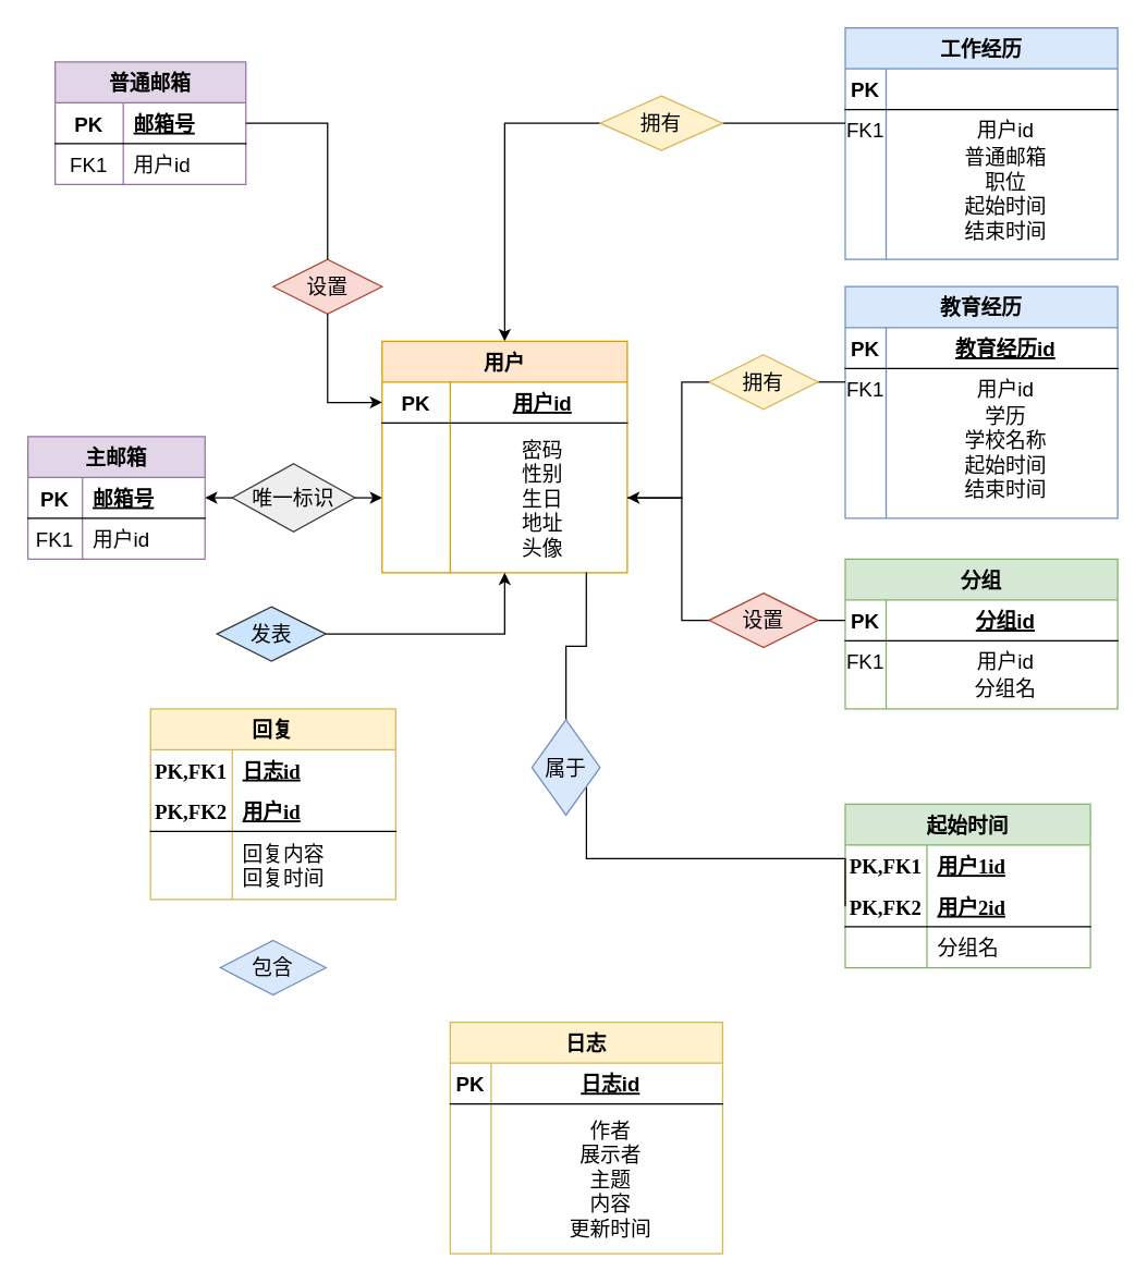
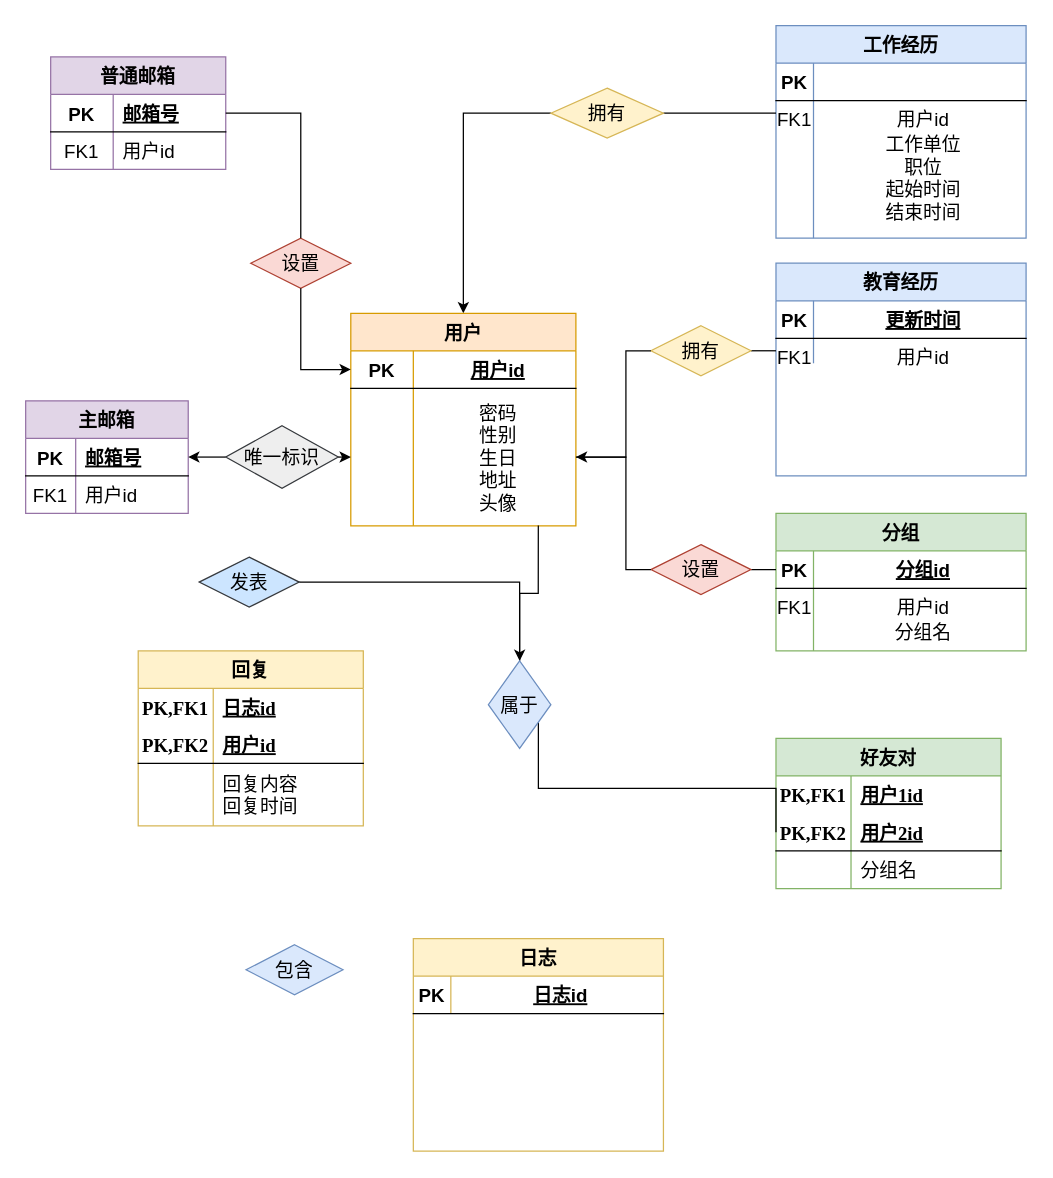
- <mxCell id="35" value="普通邮箱&#10;职位&#10;起始时间&#10;结束时间" style="shape=partialRectangle;overflow=hidden;connectable=0;fillColor=none;top=0;left=0;bottom=0;right=0;align=center;spacingLeft=6;verticalAlign=top;fontSize=15;" parent="33" vertex="1"><mxGeometry x="30" width="170" height="90" as="geometry"><mxRectangle width="170" height="90" as="alternateBounds" /></mxGeometry></mxCell>
+ <mxCell id="35" value="工作单位&#10;职位&#10;起始时间&#10;结束时间" style="shape=partialRectangle;overflow=hidden;connectable=0;fillColor=none;top=0;left=0;bottom=0;right=0;align=center;spacingLeft=6;verticalAlign=top;fontSize=15;" parent="33" vertex="1"><mxGeometry x="30" width="170" height="90" as="geometry"><mxRectangle width="170" height="90" as="alternateBounds" /></mxGeometry></mxCell>
- <mxCell id="13" value="教育经历id" style="shape=partialRectangle;overflow=hidden;connectable=0;fillColor=none;top=0;left=0;bottom=0;right=0;align=center;spacingLeft=6;fontStyle=5;fontSize=15;" parent="11" vertex="1"><mxGeometry x="30" width="170" height="30" as="geometry"><mxRectangle width="170" height="30" as="alternateBounds" /></mxGeometry></mxCell>
+ <mxCell id="13" value="更新时间" style="shape=partialRectangle;overflow=hidden;connectable=0;fillColor=none;top=0;left=0;bottom=0;right=0;align=center;spacingLeft=6;fontStyle=5;fontSize=15;" parent="11" vertex="1"><mxGeometry x="30" width="170" height="30" as="geometry"><mxRectangle width="170" height="30" as="alternateBounds" /></mxGeometry></mxCell>
- <mxCell id="19" value="学历&#10;学校名称&#10;起始时间&#10;结束时间" style="shape=partialRectangle;overflow=hidden;connectable=0;fillColor=none;top=0;left=0;bottom=0;right=0;align=center;spacingLeft=6;verticalAlign=top;fontSize=15;" parent="17" vertex="1"><mxGeometry x="30" width="170" height="90" as="geometry"><mxRectangle width="170" height="90" as="alternateBounds" /></mxGeometry></mxCell>
- <mxCell id="90" value="唯一标识" style="shape=rhombus;perimeter=rhombusPerimeter;whiteSpace=wrap;html=1;align=center;labelBackgroundColor=none;labelBorderColor=none;fontFamily=Comic Sans MS;fontSize=15;strokeWidth=1;fillColor=#eeeeee;strokeColor=#36393d;" parent="1" vertex="1"><mxGeometry x="170" y="340" width="90" height="50" as="geometry" /></mxCell>
+ <mxCell id="90" value="唯一标识" style="shape=rhombus;perimeter=rhombusPerimeter;whiteSpace=wrap;html=1;align=center;labelBackgroundColor=none;labelBorderColor=none;fontFamily=Comic Sans MS;fontSize=15;strokeWidth=1;fillColor=#eeeeee;strokeColor=#36393d;" parent="1" vertex="1"><mxGeometry x="180" y="340" width="90" height="50" as="geometry" /></mxCell>
- <mxCell id="94" style="edgeStyle=orthogonalEdgeStyle;rounded=0;orthogonalLoop=1;jettySize=auto;html=1;exitX=1;exitY=0.5;exitDx=0;exitDy=0;entryX=0.5;entryY=1;entryDx=0;entryDy=0;fontFamily=Comic Sans MS;fontSize=15;fontColor=#000000;endArrow=classic;endFill=1;" parent="1" source="95" target="3" edge="1"><mxGeometry relative="1" as="geometry" /></mxCell>
+ <mxCell id="94" style="edgeStyle=orthogonalEdgeStyle;rounded=0;orthogonalLoop=1;jettySize=auto;html=1;exitX=1;exitY=0.5;exitDx=0;exitDy=0;fontFamily=Comic Sans MS;fontSize=15;fontColor=#000000;endArrow=classic;endFill=1;" parent="1" source="95" target="98" edge="1"><mxGeometry relative="1" as="geometry" /></mxCell>
- <mxCell id="46" value="起始时间" style="shape=table;startSize=30;container=1;collapsible=1;childLayout=tableLayout;fixedRows=1;rowLines=0;fontStyle=1;align=center;resizeLast=1;labelBorderColor=none;fontFamily=Comic Sans MS;fontSize=15;strokeWidth=1;fillColor=#d5e8d4;strokeColor=#82b366;" parent="1" vertex="1"><mxGeometry x="620" y="590" width="180" height="120" as="geometry" /></mxCell>
+ <mxCell id="46" value="好友对" style="shape=table;startSize=30;container=1;collapsible=1;childLayout=tableLayout;fixedRows=1;rowLines=0;fontStyle=1;align=center;resizeLast=1;labelBorderColor=none;fontFamily=Comic Sans MS;fontSize=15;strokeWidth=1;fillColor=#d5e8d4;strokeColor=#82b366;" parent="1" vertex="1"><mxGeometry x="620" y="590" width="180" height="120" as="geometry" /></mxCell>
- <mxCell id="93" value="包含" style="shape=rhombus;perimeter=rhombusPerimeter;whiteSpace=wrap;html=1;align=center;labelBackgroundColor=none;labelBorderColor=none;fontFamily=Comic Sans MS;fontSize=15;strokeWidth=1;fillColor=#dae8fc;strokeColor=#6c8ebf;" parent="1" vertex="1"><mxGeometry x="161.25" y="690" width="77.5" height="40" as="geometry" /></mxCell>
+ <mxCell id="93" value="包含" style="shape=rhombus;perimeter=rhombusPerimeter;whiteSpace=wrap;html=1;align=center;labelBackgroundColor=none;labelBorderColor=none;fontFamily=Comic Sans MS;fontSize=15;strokeWidth=1;fillColor=#dae8fc;strokeColor=#6c8ebf;" parent="1" vertex="1"><mxGeometry x="196.25" y="755" width="77.5" height="40" as="geometry" /></mxCell>
- <mxCell id="69" value="作者&#10;展示者&#10;主题&#10;内容&#10;更新时间" style="shape=partialRectangle;overflow=hidden;connectable=0;fillColor=none;top=0;left=0;bottom=0;right=0;align=center;spacingLeft=6;verticalAlign=middle;fontSize=15;" parent="67" vertex="1"><mxGeometry x="30" width="170" height="110" as="geometry"><mxRectangle width="170" height="110" as="alternateBounds" /></mxGeometry></mxCell>
